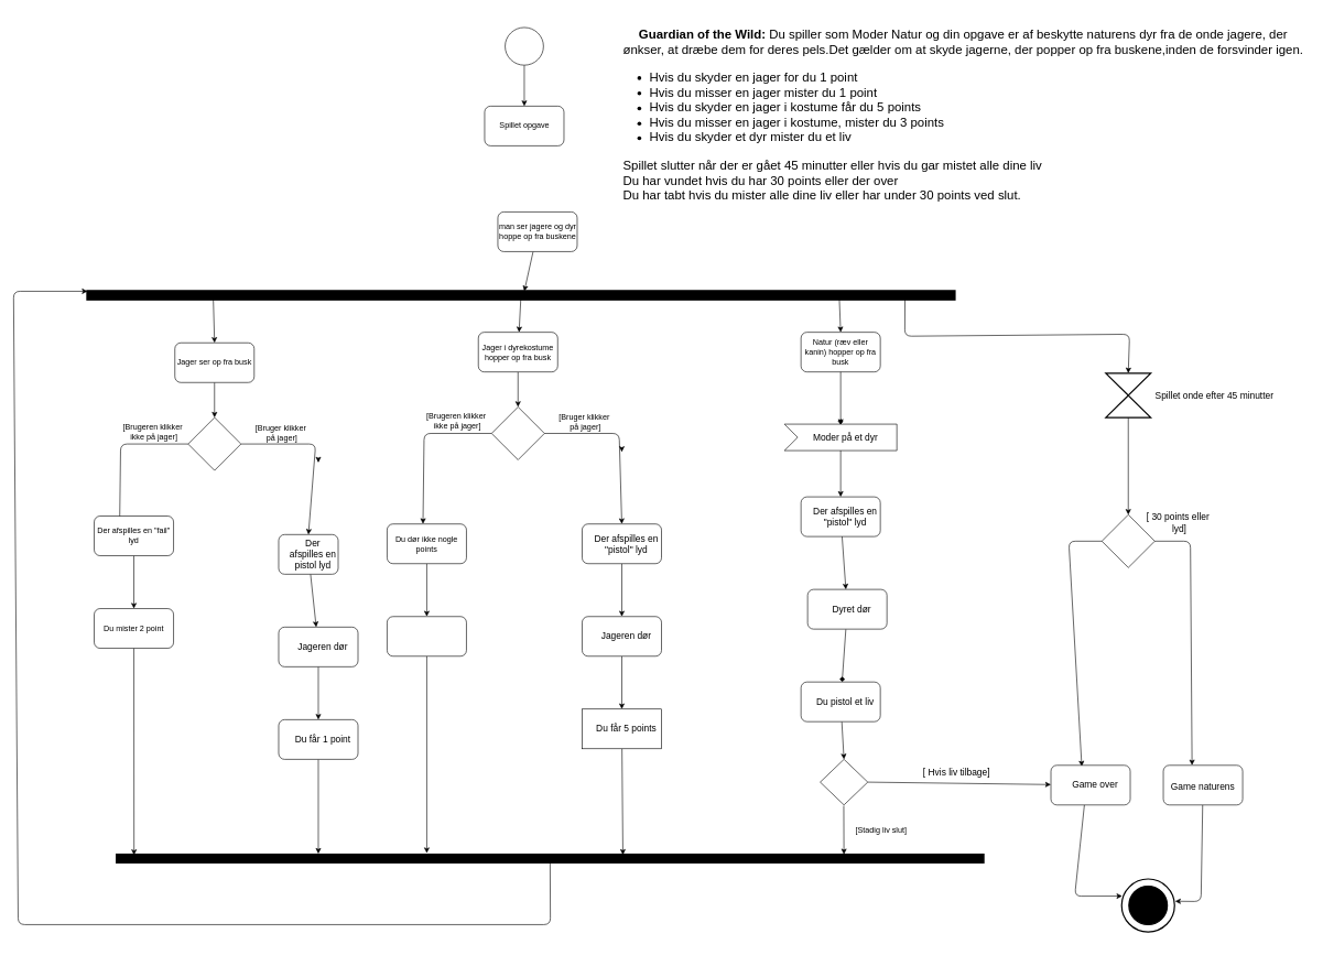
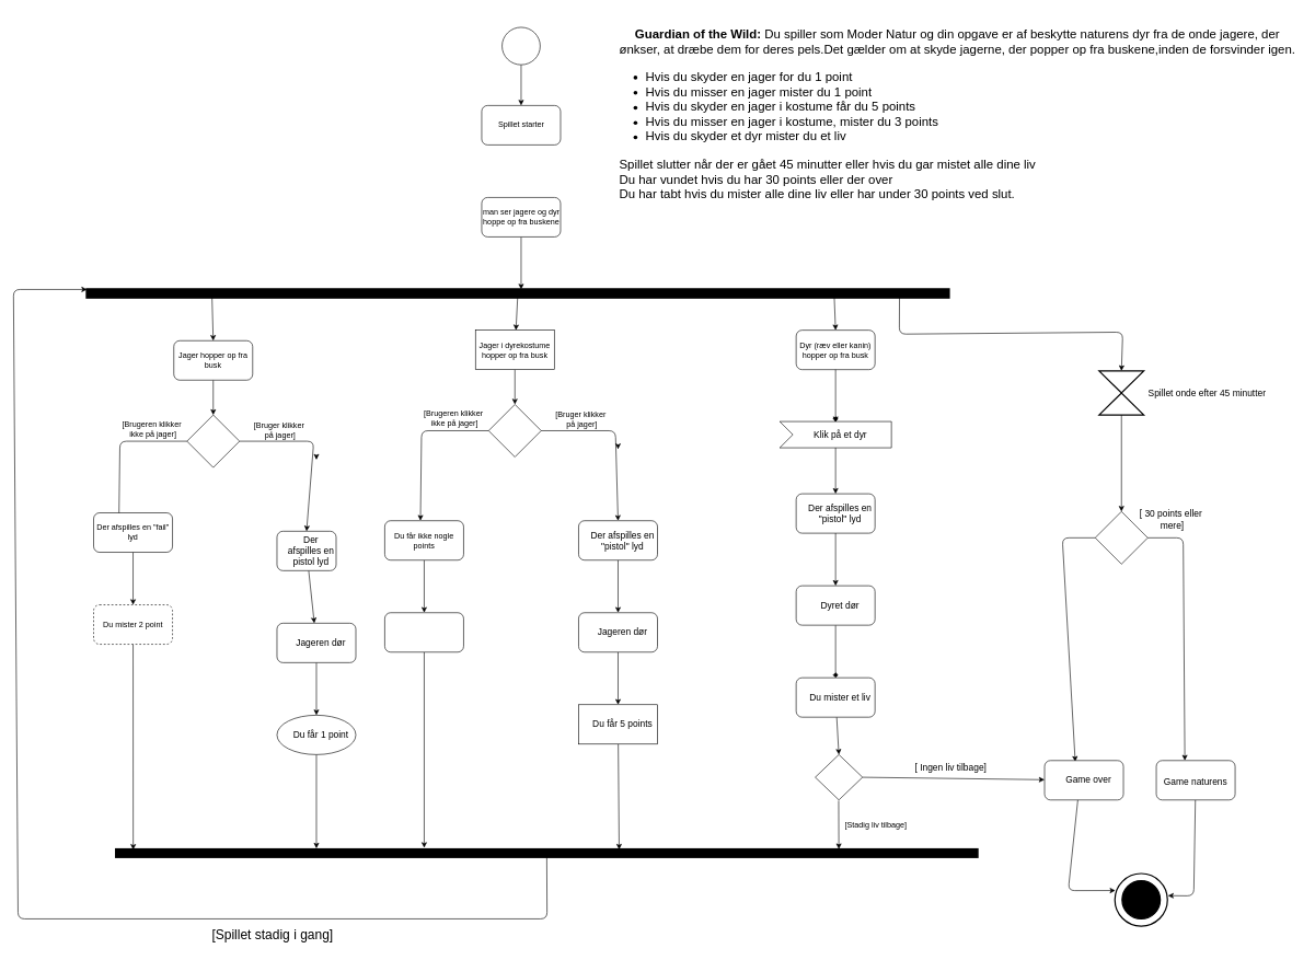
- <mxCell id="4" value="&lt;font color=&quot;#000000&quot;&gt;Spillet opgave&lt;/font&gt;" style="rounded=1;whiteSpace=wrap;html=1;fillColor=#FFFFFF;strokeColor=#000000;" parent="1" vertex="1"><mxGeometry x="732.5" y="160" width="120" height="60" as="geometry" /></mxCell>
+ <mxCell id="4" value="&lt;font color=&quot;#000000&quot;&gt;Spillet starter&lt;/font&gt;" style="rounded=1;whiteSpace=wrap;html=1;fillColor=#FFFFFF;strokeColor=#000000;" parent="1" vertex="1"><mxGeometry x="732.5" y="160" width="120" height="60" as="geometry" /></mxCell>
- <mxCell id="6" value="&lt;font color=&quot;#000000&quot;&gt;man ser jagere og dyr hoppe op fra buskene&lt;/font&gt;" style="whiteSpace=wrap;html=1;fillColor=#FFFFFF;strokeColor=#000000;rounded=1;" parent="1" vertex="1"><mxGeometry x="752.5" y="320" width="120" height="60" as="geometry" /></mxCell>
+ <mxCell id="6" value="&lt;font color=&quot;#000000&quot;&gt;man ser jagere og dyr hoppe op fra buskene&lt;/font&gt;" style="whiteSpace=wrap;html=1;fillColor=#FFFFFF;strokeColor=#000000;rounded=1;" parent="1" vertex="1"><mxGeometry x="732.5" y="300" width="120" height="60" as="geometry" /></mxCell>
- <mxCell id="43" value="Jager i dyrekostume hopper op fra busk" style="rounded=1;whiteSpace=wrap;html=1;fillColor=#FFFFFF;strokeColor=#000000;fontColor=#000000;" parent="1" vertex="1"><mxGeometry x="723" y="502" width="120" height="60" as="geometry" /></mxCell>
+ <mxCell id="43" value="Jager i dyrekostume hopper op fra busk" style="whiteSpace=wrap;html=1;fillColor=#FFFFFF;strokeColor=#000000;fontColor=#000000;rounded=0;" parent="1" vertex="1"><mxGeometry x="723" y="502" width="120" height="60" as="geometry" /></mxCell>
- <mxCell id="13" value="Natur (ræv eller kanin) hopper op fra busk" style="rounded=1;whiteSpace=wrap;html=1;fillColor=#FFFFFF;strokeColor=#000000;fontColor=#000000;" parent="1" vertex="1"><mxGeometry x="1211" y="502" width="120" height="60" as="geometry" /></mxCell>
+ <mxCell id="13" value="Dyr (ræv eller kanin) hopper op fra busk" style="rounded=1;whiteSpace=wrap;html=1;fillColor=#FFFFFF;strokeColor=#000000;fontColor=#000000;" parent="1" vertex="1"><mxGeometry x="1211" y="502" width="120" height="60" as="geometry" /></mxCell>
- <mxCell id="25" value="Jager ser op fra busk" style="rounded=1;whiteSpace=wrap;html=1;fillColor=#FFFFFF;strokeColor=#000000;fontColor=#000000;" parent="1" vertex="1"><mxGeometry x="264" y="518" width="120" height="60" as="geometry" /></mxCell>
+ <mxCell id="25" value="Jager hopper op fra busk" style="rounded=1;whiteSpace=wrap;html=1;fillColor=#FFFFFF;strokeColor=#000000;fontColor=#000000;" parent="1" vertex="1"><mxGeometry x="264" y="518" width="120" height="60" as="geometry" /></mxCell>
- <mxCell id="16" value="Moder på et dyr" style="html=1;shape=mxgraph.infographic.ribbonSimple;notch1=20;notch2=0;align=center;verticalAlign=middle;fontSize=14;fontStyle=0;fillColor=#FFFFFF;flipH=0;spacingRight=0;spacingLeft=14;strokeColor=#000000;fontColor=#000000;" parent="1" vertex="1"><mxGeometry x="1186" y="641" width="170" height="40" as="geometry" /></mxCell>
+ <mxCell id="16" value="Klik på et dyr" style="html=1;shape=mxgraph.infographic.ribbonSimple;notch1=20;notch2=0;align=center;verticalAlign=middle;fontSize=14;fontStyle=0;fillColor=#FFFFFF;flipH=0;spacingRight=0;spacingLeft=14;strokeColor=#000000;fontColor=#000000;" parent="1" vertex="1"><mxGeometry x="1186" y="641" width="170" height="40" as="geometry" /></mxCell>
- <mxCell id="79" value="[ 30 points eller&lt;br&gt;&amp;nbsp;lyd]" style="text;html=1;align=center;verticalAlign=middle;resizable=0;points=[];autosize=1;strokeColor=none;fillColor=none;fontSize=14;fontColor=#000000;" parent="1" vertex="1"><mxGeometry x="1724" y="767" width="113" height="46" as="geometry" /></mxCell>
+ <mxCell id="79" value="[ 30 points eller&lt;br&gt;&amp;nbsp;mere]" style="text;html=1;align=center;verticalAlign=middle;resizable=0;points=[];autosize=1;strokeColor=none;fillColor=none;fontSize=14;fontColor=#000000;" parent="1" vertex="1"><mxGeometry x="1724" y="767" width="113" height="46" as="geometry" /></mxCell>
- <mxCell id="56" value="Du dør ikke nogle points" style="rounded=1;whiteSpace=wrap;html=1;fillColor=#FFFFFF;strokeColor=#000000;fontColor=#000000;" parent="1" vertex="1"><mxGeometry x="585" y="792" width="120" height="60" as="geometry" /></mxCell>
+ <mxCell id="56" value="Du får ikke nogle points" style="rounded=1;whiteSpace=wrap;html=1;fillColor=#FFFFFF;strokeColor=#000000;fontColor=#000000;" parent="1" vertex="1"><mxGeometry x="585" y="792" width="120" height="60" as="geometry" /></mxCell>
- <mxCell id="20" value="Dyret dør" style="rounded=1;whiteSpace=wrap;html=1;fontSize=14;fillColor=#FFFFFF;strokeColor=#000000;fontColor=#000000;fontStyle=0;spacingRight=0;spacingLeft=14;" parent="1" vertex="1"><mxGeometry x="1221" y="891" width="120" height="60" as="geometry" /></mxCell>
+ <mxCell id="20" value="Dyret dør" style="rounded=1;whiteSpace=wrap;html=1;fontSize=14;fillColor=#FFFFFF;strokeColor=#000000;fontColor=#000000;fontStyle=0;spacingRight=0;spacingLeft=14;" parent="1" vertex="1"><mxGeometry x="1211" y="891" width="120" height="60" as="geometry" /></mxCell>
- <mxCell id="40" value="Du mister 2 point" style="whiteSpace=wrap;html=1;fillColor=#FFFFFF;strokeColor=#000000;fontColor=#000000;rounded=1;" parent="1" vertex="1"><mxGeometry x="142" y="920" width="120" height="60" as="geometry" /></mxCell>
+ <mxCell id="40" value="Du mister 2 point" style="whiteSpace=wrap;html=1;fillColor=#FFFFFF;strokeColor=#000000;fontColor=#000000;rounded=1;dashed=1;" parent="1" vertex="1"><mxGeometry x="142" y="920" width="120" height="60" as="geometry" /></mxCell>
- <mxCell id="22" value="Du pistol et liv" style="rounded=1;whiteSpace=wrap;html=1;fontSize=14;fillColor=#FFFFFF;strokeColor=#000000;fontColor=#000000;fontStyle=0;spacingRight=0;spacingLeft=14;" parent="1" vertex="1"><mxGeometry x="1211" y="1031" width="120" height="60" as="geometry" /></mxCell>
+ <mxCell id="22" value="Du mister et liv" style="rounded=1;whiteSpace=wrap;html=1;fontSize=14;fillColor=#FFFFFF;strokeColor=#000000;fontColor=#000000;fontStyle=0;spacingRight=0;spacingLeft=14;" parent="1" vertex="1"><mxGeometry x="1211" y="1031" width="120" height="60" as="geometry" /></mxCell>
- <mxCell id="31" value="Du får 1 point" style="rounded=1;whiteSpace=wrap;html=1;fontSize=14;fillColor=#FFFFFF;strokeColor=#000000;fontColor=#000000;fontStyle=0;spacingRight=0;spacingLeft=14;" parent="1" vertex="1"><mxGeometry x="421" y="1088" width="120" height="60" as="geometry" /></mxCell>
+ <mxCell id="31" value="Du får 1 point" style="ellipse;whiteSpace=wrap;html=1;fontSize=14;fillColor=#FFFFFF;strokeColor=#000000;fontColor=#000000;fontStyle=0;spacingRight=0;spacingLeft=14;" parent="1" vertex="1"><mxGeometry x="421" y="1088" width="120" height="60" as="geometry" /></mxCell>
- <mxCell id="77" value="[ Hvis liv tilbage]" style="text;html=1;align=center;verticalAlign=middle;resizable=0;points=[];autosize=1;strokeColor=none;fillColor=none;fontSize=14;fontColor=#000000;" parent="1" vertex="1"><mxGeometry x="1382" y="1153" width="127" height="29" as="geometry" /></mxCell>
+ <mxCell id="77" value="[ Ingen liv tilbage]" style="text;html=1;align=center;verticalAlign=middle;resizable=0;points=[];autosize=1;strokeColor=none;fillColor=none;fontSize=14;fontColor=#000000;" parent="1" vertex="1"><mxGeometry x="1382" y="1153" width="127" height="29" as="geometry" /></mxCell>
- <mxCell id="63" value="[Stadig liv slut]" style="text;html=1;align=center;verticalAlign=middle;resizable=0;points=[];autosize=1;strokeColor=none;fillColor=none;fontColor=#000000;" parent="1" vertex="1"><mxGeometry x="1276" y="1243" width="112" height="26" as="geometry" /></mxCell>
+ <mxCell id="63" value="[Stadig liv tilbage]" style="text;html=1;align=center;verticalAlign=middle;resizable=0;points=[];autosize=1;strokeColor=none;fillColor=none;fontColor=#000000;" parent="1" vertex="1"><mxGeometry x="1276" y="1243" width="112" height="26" as="geometry" /></mxCell>
+ <mxCell id="64" value="&lt;font style=&quot;font-size: 20px;&quot;&gt;[Spillet stadig i gang]&lt;/font&gt;" style="text;html=1;align=center;verticalAlign=middle;resizable=0;points=[];autosize=1;strokeColor=none;fillColor=none;fontColor=#000000;" parent="1" vertex="1"><mxGeometry x="312" y="1403" width="203" height="36" as="geometry" /></mxCell>
